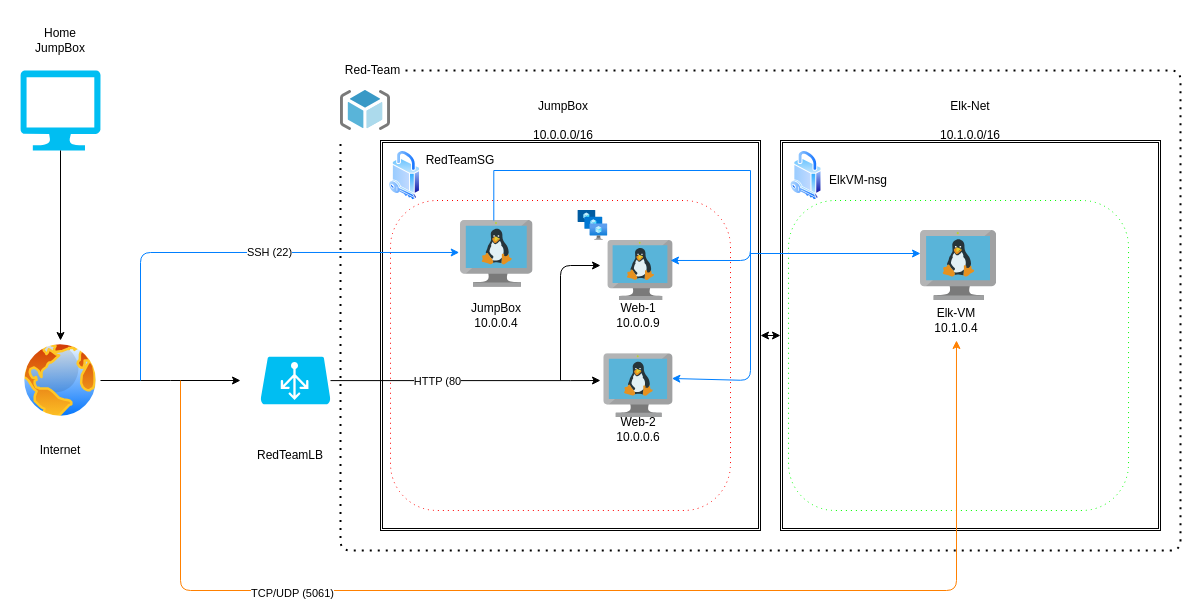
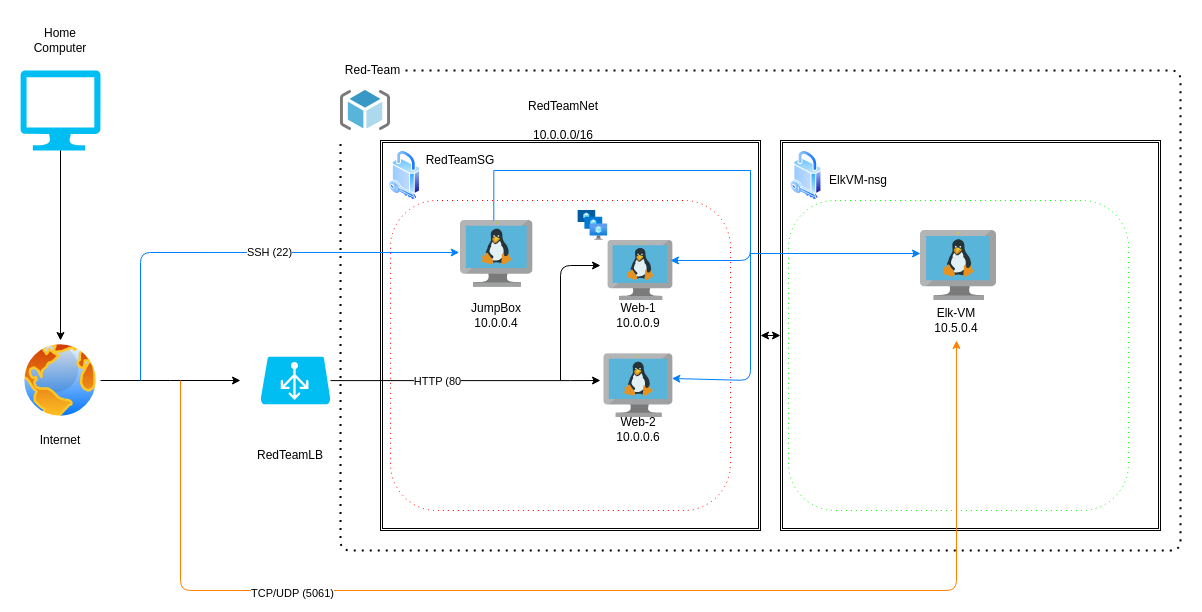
- <mxCell id="7" value="Home JumpBox" style="text;html=1;strokeColor=none;fillColor=none;align=center;verticalAlign=middle;whiteSpace=wrap;rounded=0;" vertex="1" parent="1"><mxGeometry x="40" y="20" width="40" height="40" as="geometry" /></mxCell>
+ <mxCell id="7" value="Home Computer" style="text;html=1;strokeColor=none;fillColor=none;align=center;verticalAlign=middle;whiteSpace=wrap;rounded=0;" vertex="1" parent="1"><mxGeometry x="40" y="20" width="40" height="40" as="geometry" /></mxCell>
- <mxCell id="13" value="JumpBox&lt;br&gt;&lt;br&gt;10.0.0.0/16" style="text;html=1;strokeColor=none;fillColor=none;align=center;verticalAlign=middle;whiteSpace=wrap;rounded=0;" vertex="1" parent="1"><mxGeometry x="507.97" y="100" width="110" height="40" as="geometry" /></mxCell>
+ <mxCell id="13" value="RedTeamNet&lt;br&gt;&lt;br&gt;10.0.0.0/16" style="text;html=1;strokeColor=none;fillColor=none;align=center;verticalAlign=middle;whiteSpace=wrap;rounded=0;" vertex="1" parent="1"><mxGeometry x="507.97" y="100" width="110" height="40" as="geometry" /></mxCell>
- <mxCell id="29" value="Elk-Net&lt;br&gt;&lt;br&gt;10.1.0.0/16" style="text;html=1;strokeColor=none;fillColor=none;align=center;verticalAlign=middle;whiteSpace=wrap;rounded=0;" vertex="1" parent="1"><mxGeometry x="925" y="100" width="90" height="40" as="geometry" /></mxCell>
- <mxCell id="31" value="Elk-VM&lt;br&gt;10.1.0.4" style="text;html=1;strokeColor=none;fillColor=none;align=center;verticalAlign=middle;whiteSpace=wrap;rounded=0;" vertex="1" parent="1"><mxGeometry x="925" y="300" width="61.95" height="40" as="geometry" /></mxCell>
+ <mxCell id="31" value="Elk-VM&lt;br&gt;10.5.0.4" style="text;html=1;strokeColor=none;fillColor=none;align=center;verticalAlign=middle;whiteSpace=wrap;rounded=0;" vertex="1" parent="1"><mxGeometry x="925" y="300" width="61.95" height="40" as="geometry" /></mxCell>
- <mxCell id="8" value="Internet" style="text;html=1;strokeColor=none;fillColor=none;align=center;verticalAlign=middle;whiteSpace=wrap;rounded=0;" vertex="1" parent="1"><mxGeometry x="30" y="440" width="60" height="20" as="geometry" /></mxCell>
+ <mxCell id="8" value="Internet" style="text;html=1;strokeColor=none;fillColor=none;align=center;verticalAlign=middle;whiteSpace=wrap;rounded=0;" vertex="1" parent="1"><mxGeometry x="30" y="430" width="60" height="20" as="geometry" /></mxCell>
